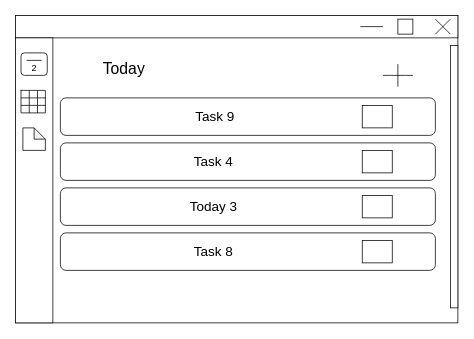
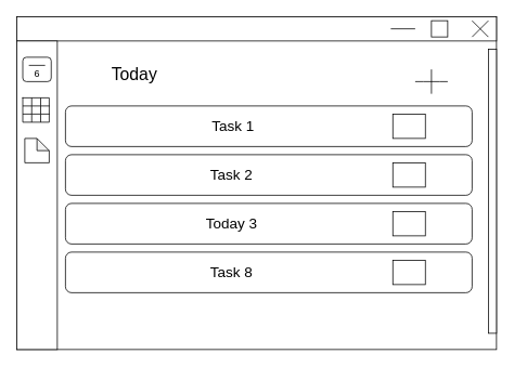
- <mxCell id="23" value="2" style="text;html=1;strokeColor=none;fillColor=none;align=center;verticalAlign=middle;whiteSpace=wrap;rounded=0;" vertex="1" parent="1"><mxGeometry x="27.5" y="80" width="35" height="20" as="geometry" /></mxCell>
+ <mxCell id="23" value="6" style="text;html=1;strokeColor=none;fillColor=none;align=center;verticalAlign=middle;whiteSpace=wrap;rounded=0;" vertex="1" parent="1"><mxGeometry x="27.5" y="80" width="35" height="20" as="geometry" /></mxCell>
- <mxCell id="39" value="&lt;font style=&quot;font-size: 18px&quot;&gt;Task 9&lt;/font&gt;" style="text;html=1;strokeColor=none;fillColor=none;align=center;verticalAlign=middle;whiteSpace=wrap;rounded=0;" vertex="1" parent="1"><mxGeometry x="90" y="140" width="392.5" height="30" as="geometry" /></mxCell>
+ <mxCell id="39" value="&lt;font style=&quot;font-size: 18px&quot;&gt;Task 1&lt;/font&gt;" style="text;html=1;strokeColor=none;fillColor=none;align=center;verticalAlign=middle;whiteSpace=wrap;rounded=0;" vertex="1" parent="1"><mxGeometry x="90" y="140" width="392.5" height="30" as="geometry" /></mxCell>
- <mxCell id="14" value="&lt;font style=&quot;font-size: 18px&quot;&gt;Task 4&lt;/font&gt;" style="text;html=1;strokeColor=none;fillColor=none;align=center;verticalAlign=middle;whiteSpace=wrap;rounded=0;" vertex="1" parent="1"><mxGeometry x="87.5" y="200" width="392.5" height="30" as="geometry" /></mxCell>
+ <mxCell id="14" value="&lt;font style=&quot;font-size: 18px&quot;&gt;Task 2&lt;/font&gt;" style="text;html=1;strokeColor=none;fillColor=none;align=center;verticalAlign=middle;whiteSpace=wrap;rounded=0;" vertex="1" parent="1"><mxGeometry x="87.5" y="200" width="392.5" height="30" as="geometry" /></mxCell>
